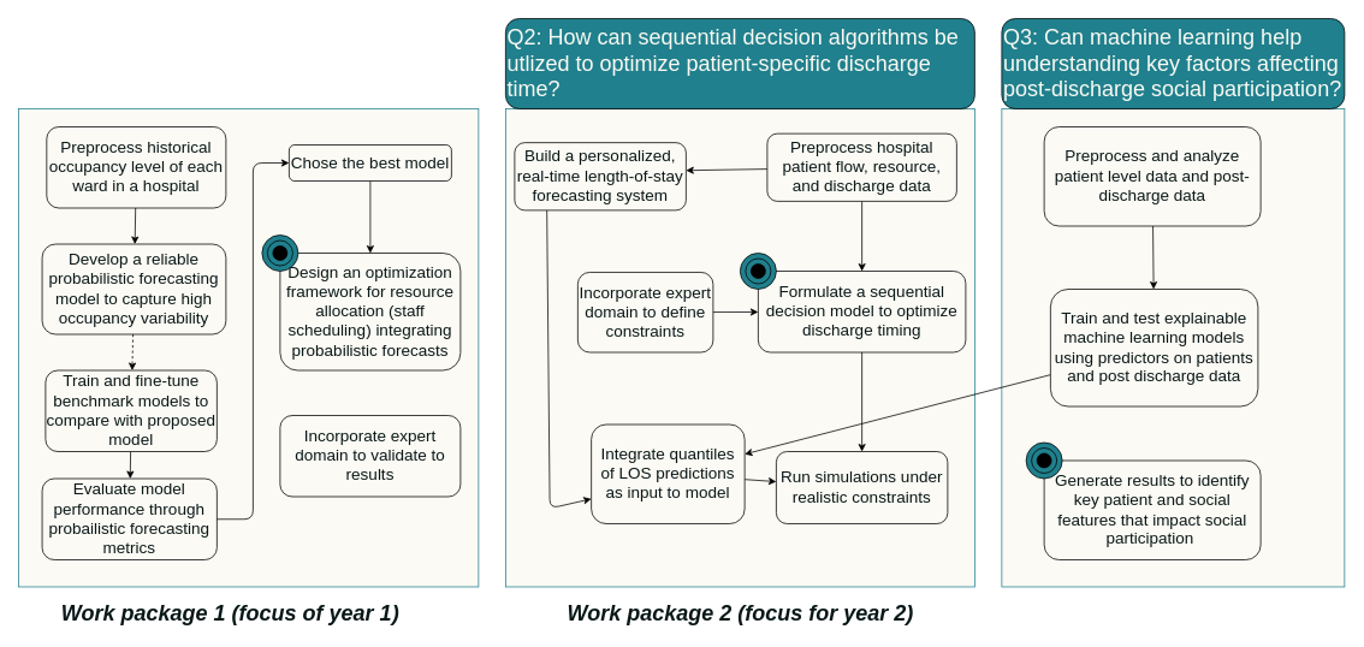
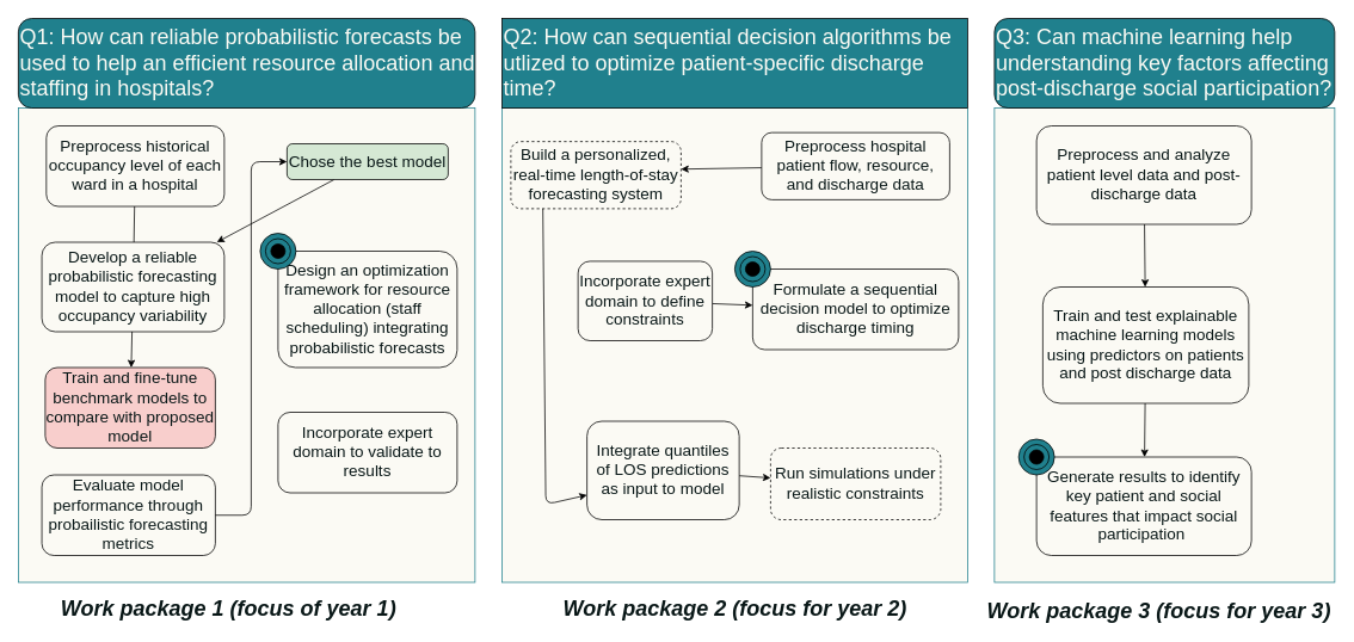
+ <mxCell id="37" value="&lt;font style=&quot;font-size: 24px; color: rgb(251, 250, 244);&quot;&gt;Q1: How can reliable probabilistic forecasts be used to help an efficient resource allocation and staffing in hospitals?&lt;/font&gt;" style="rounded=1;whiteSpace=wrap;html=1;align=left;fillColor=#20808D;" parent="1" vertex="1"><mxGeometry x="20" y="20" width="510" height="100" as="geometry" /></mxCell>
- <mxCell id="39" value="&lt;span style=&quot;font-size: 24px;&quot;&gt;&lt;font style=&quot;color: rgb(251, 250, 244);&quot;&gt;Q2: How can sequential decision algorithms be utlized to optimize patient-specific discharge time?&lt;/font&gt;&lt;/span&gt;" style="rounded=1;whiteSpace=wrap;html=1;align=left;fillColor=#20808D;" parent="1" vertex="1"><mxGeometry x="560" y="20" width="520" height="100" as="geometry" /></mxCell>
+ <mxCell id="39" value="&lt;span style=&quot;font-size: 24px;&quot;&gt;&lt;font style=&quot;color: rgb(251, 250, 244);&quot;&gt;Q2: How can sequential decision algorithms be utlized to optimize patient-specific discharge time?&lt;/font&gt;&lt;/span&gt;" style="whiteSpace=wrap;html=1;align=left;fillColor=#20808D;rounded=0;" parent="1" vertex="1"><mxGeometry x="560" y="20" width="520" height="100" as="geometry" /></mxCell>
- <mxCell id="15" value="&lt;font style=&quot;color: rgb(9, 23, 23); font-size: 18px;&quot;&gt;Chose the best model&lt;/font&gt;" style="whiteSpace=wrap;html=1;rounded=1;fillColor=#FBFAF4;" parent="1" vertex="1"><mxGeometry x="320" y="160" width="180" height="40" as="geometry" /></mxCell>
+ <mxCell id="15" value="&lt;font style=&quot;color: rgb(9, 23, 23); font-size: 18px;&quot;&gt;Chose the best model&lt;/font&gt;" style="whiteSpace=wrap;html=1;rounded=1;fillColor=#d5e8d4;" parent="1" vertex="1"><mxGeometry x="320" y="160" width="180" height="40" as="geometry" /></mxCell>
- <mxCell id="34" value="&lt;font style=&quot;color: rgb(9, 23, 23); font-size: 18px;&quot;&gt;Build a personalized, real-time length-of-stay forecasting system&lt;/font&gt;" style="whiteSpace=wrap;html=1;fillColor=#FBFAF4;rounded=1;" parent="1" vertex="1"><mxGeometry x="570" y="157.5" width="190" height="75" as="geometry" /></mxCell>
+ <mxCell id="34" value="&lt;font style=&quot;color: rgb(9, 23, 23); font-size: 18px;&quot;&gt;Build a personalized, real-time length-of-stay forecasting system&lt;/font&gt;" style="whiteSpace=wrap;html=1;fillColor=#FBFAF4;rounded=1;dashed=1;" parent="1" vertex="1"><mxGeometry x="570" y="157.5" width="190" height="75" as="geometry" /></mxCell>
- <mxCell id="16" value="" style="edgeStyle=none;html=1;" parent="1" source="18" target="20" edge="1"><mxGeometry relative="1" as="geometry" /></mxCell>
- <mxCell id="5" value="" style="edgeStyle=none;html=1;" parent="1" source="6" target="8" edge="1"><mxGeometry relative="1" as="geometry" /></mxCell>
+ <mxCell id="5" value="" style="edgeStyle=none;html=1;endArrow=none;" parent="1" source="6" target="8" edge="1"><mxGeometry relative="1" as="geometry" /></mxCell>
- <mxCell id="14" value="" style="edgeStyle=none;html=1;" parent="1" source="15" target="35" edge="1"><mxGeometry relative="1" as="geometry" /></mxCell>
+ <mxCell id="14" value="" style="edgeStyle=none;html=1;" parent="1" source="15" target="8" edge="1"><mxGeometry relative="1" as="geometry" /></mxCell>
- <mxCell id="32" value="&lt;font style=&quot;color: rgb(9, 23, 23); font-size: 18px;&quot;&gt;Incorporate expert domain to define constraints&lt;/font&gt;" style="whiteSpace=wrap;html=1;fillColor=#FBFAF4;rounded=1;" parent="1" vertex="1"><mxGeometry x="640" y="301.25" width="150" height="88.75" as="geometry" /></mxCell>
+ <mxCell id="32" value="&lt;font style=&quot;color: rgb(9, 23, 23); font-size: 18px;&quot;&gt;Incorporate expert domain to define constraints&lt;/font&gt;" style="whiteSpace=wrap;html=1;fillColor=#FBFAF4;rounded=1;" parent="1" vertex="1"><mxGeometry x="645" y="291.25" width="150" height="88.75" as="geometry" /></mxCell>
- <mxCell id="7" value="" style="edgeStyle=none;html=1;dashed=1;" parent="1" source="8" target="10" edge="1"><mxGeometry relative="1" as="geometry" /></mxCell>
+ <mxCell id="7" value="" style="edgeStyle=none;html=1;" parent="1" source="8" target="10" edge="1"><mxGeometry relative="1" as="geometry" /></mxCell>
- <mxCell id="19" value="" style="edgeStyle=none;html=1;" parent="1" source="20" target="21" edge="1"><mxGeometry relative="1" as="geometry" /></mxCell>
- <mxCell id="10" value="&lt;font style=&quot;color: rgb(9, 23, 23); font-size: 18px;&quot;&gt;Train and fine-tune benchmark models to compare with proposed model&lt;/font&gt;" style="whiteSpace=wrap;html=1;rounded=1;fillColor=#FBFAF4;" parent="1" vertex="1"><mxGeometry x="50" y="410" width="190" height="90" as="geometry" /></mxCell>
+ <mxCell id="10" value="&lt;font style=&quot;color: rgb(9, 23, 23); font-size: 18px;&quot;&gt;Train and fine-tune benchmark models to compare with proposed model&lt;/font&gt;" style="whiteSpace=wrap;html=1;rounded=1;fillColor=#f8cecc;" parent="1" vertex="1"><mxGeometry x="50" y="410" width="190" height="90" as="geometry" /></mxCell>
- <mxCell id="26" value="" style="edgeStyle=none;html=1;" parent="1" source="27" target="23" edge="1"><mxGeometry relative="1" as="geometry" /></mxCell>
+ <mxCell id="26" value="" style="edgeStyle=none;html=1;" parent="1" source="27" target="28" edge="1"><mxGeometry relative="1" as="geometry" /></mxCell>
- <mxCell id="9" value="" style="edgeStyle=none;html=1;" parent="1" source="10" target="12" edge="1"><mxGeometry relative="1" as="geometry" /></mxCell>
- <mxCell id="21" value="&lt;font style=&quot;color: rgb(9, 23, 23); font-size: 18px;&quot;&gt;Run simulations under realistic constraints&lt;/font&gt;" style="whiteSpace=wrap;html=1;rounded=1;fillColor=#FBFAF4;" parent="1" vertex="1"><mxGeometry x="860" y="500" width="190" height="80" as="geometry" /></mxCell>
+ <mxCell id="21" value="&lt;font style=&quot;color: rgb(9, 23, 23); font-size: 18px;&quot;&gt;Run simulations under realistic constraints&lt;/font&gt;" style="whiteSpace=wrap;html=1;rounded=1;fillColor=#FBFAF4;dashed=1;" parent="1" vertex="1"><mxGeometry x="860" y="500" width="190" height="80" as="geometry" /></mxCell>
+ <mxCell id="36" value="&lt;i style=&quot;scrollbar-color: rgb(226, 226, 226) rgb(251, 251, 251);&quot;&gt;&lt;b style=&quot;scrollbar-color: rgb(226, 226, 226) rgb(251, 251, 251);&quot;&gt;&lt;font style=&quot;color: rgb(9, 23, 23); font-size: 24px;&quot;&gt;Work package 3 (focus for year 3)&lt;/font&gt;&lt;/b&gt;&lt;/i&gt;" style="text;html=1;align=center;verticalAlign=middle;whiteSpace=wrap;rounded=0;" parent="1" vertex="1"><mxGeometry x="1100" y="670" width="388" height="25" as="geometry" /></mxCell>
